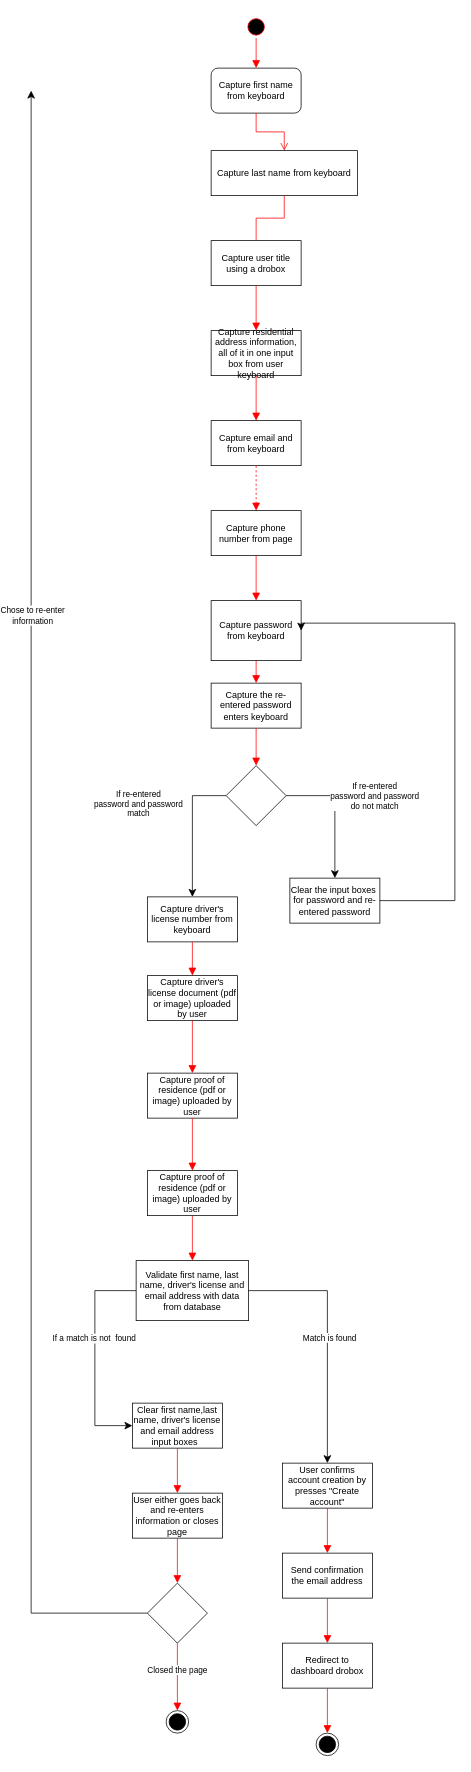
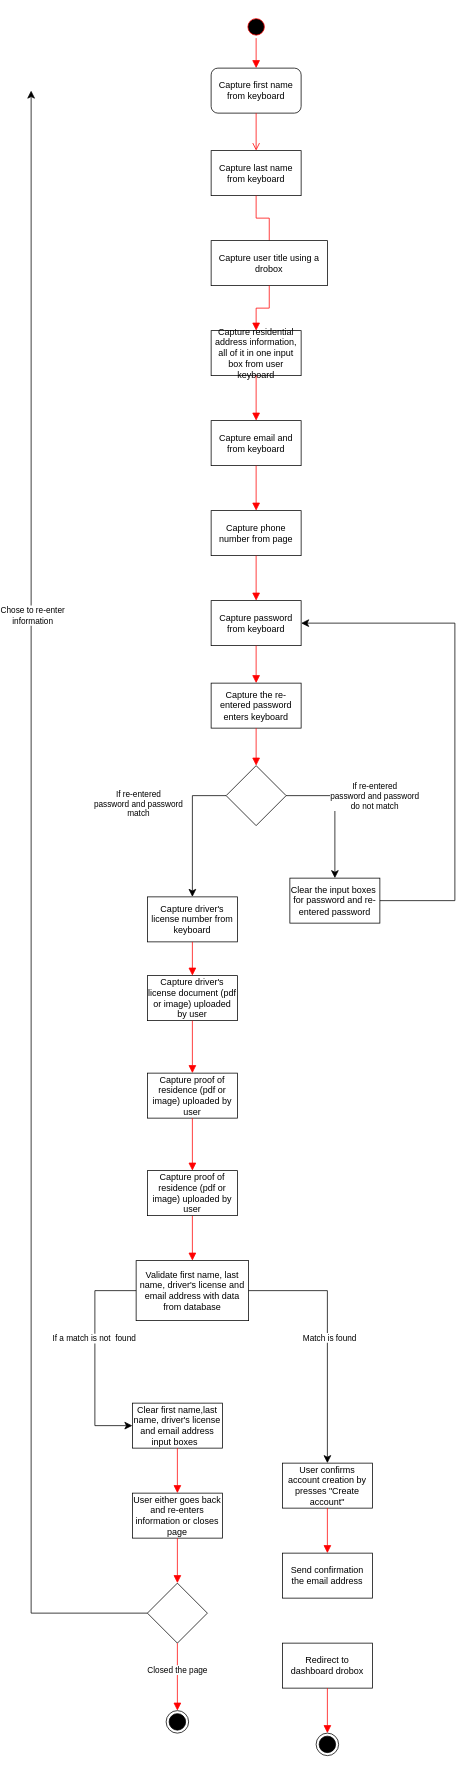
- <mxCell id="6" value="Capture last name from keyboard" style="rounded=0;whiteSpace=wrap;html=1;" vertex="1" parent="1"><mxGeometry x="260" y="200" width="195" height="60" as="geometry" /></mxCell>
+ <mxCell id="6" value="Capture last name from keyboard" style="rounded=0;whiteSpace=wrap;html=1;" vertex="1" parent="1"><mxGeometry x="260" y="200" width="120" height="60" as="geometry" /></mxCell>
- <mxCell id="8" value="Capture user title using a drobox" style="rounded=0;whiteSpace=wrap;html=1;" vertex="1" parent="1"><mxGeometry x="260" y="320" width="120" height="60" as="geometry" /></mxCell>
+ <mxCell id="8" value="Capture user title using a drobox" style="rounded=0;whiteSpace=wrap;html=1;" vertex="1" parent="1"><mxGeometry x="260" y="320" width="155" height="60" as="geometry" /></mxCell>
- <mxCell id="13" value="" style="edgeStyle=orthogonalEdgeStyle;html=1;verticalAlign=bottom;endArrow=block;endSize=8;strokeColor=light-dark(#FF0000,#000000);rounded=0;endFill=1;entryX=0.5;entryY=0;entryDx=0;entryDy=0;exitX=0.5;exitY=1;exitDx=0;exitDy=0;dashed=1;" edge="1" parent="1" target="14" source="12"><mxGeometry relative="1" as="geometry"><mxPoint x="320" y="700" as="targetPoint" /><mxPoint x="320" y="630" as="sourcePoint" /></mxGeometry></mxCell>
+ <mxCell id="13" value="" style="edgeStyle=orthogonalEdgeStyle;html=1;verticalAlign=bottom;endArrow=block;endSize=8;strokeColor=light-dark(#FF0000,#000000);rounded=0;endFill=1;entryX=0.5;entryY=0;entryDx=0;entryDy=0;exitX=0.5;exitY=1;exitDx=0;exitDy=0;" edge="1" parent="1" target="14" source="12"><mxGeometry relative="1" as="geometry"><mxPoint x="320" y="700" as="targetPoint" /><mxPoint x="320" y="630" as="sourcePoint" /></mxGeometry></mxCell>
- <mxCell id="16" value="Capture password from keyboard" style="rounded=0;whiteSpace=wrap;html=1;" vertex="1" parent="1"><mxGeometry x="260" y="800" width="120" height="80" as="geometry" /></mxCell>
+ <mxCell id="16" value="Capture password from keyboard" style="rounded=0;whiteSpace=wrap;html=1;" vertex="1" parent="1"><mxGeometry x="260" y="800" width="120" height="60" as="geometry" /></mxCell>
- <mxCell id="45" value="" style="edgeStyle=orthogonalEdgeStyle;html=1;verticalAlign=bottom;endArrow=block;endSize=8;strokeColor=light-dark(#FF0000,#000000);rounded=0;endFill=1;entryX=0.5;entryY=0;entryDx=0;entryDy=0;exitX=0.5;exitY=1;exitDx=0;exitDy=0;" edge="1" parent="1" target="46" source="43"><mxGeometry relative="1" as="geometry"><mxPoint x="415" y="2190" as="targetPoint" /><mxPoint x="420" y="2140" as="sourcePoint" /></mxGeometry></mxCell>
